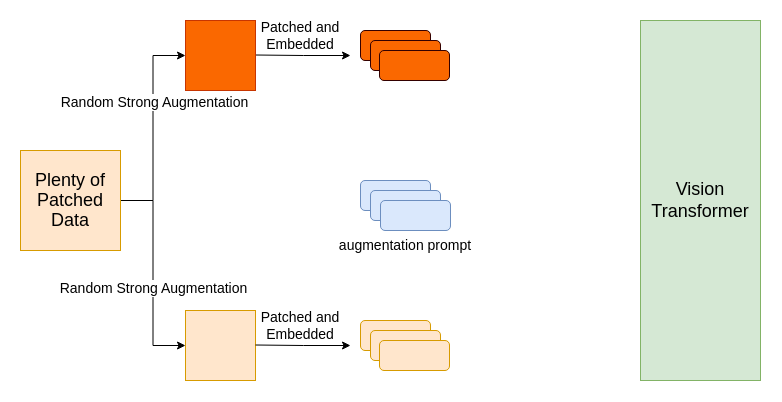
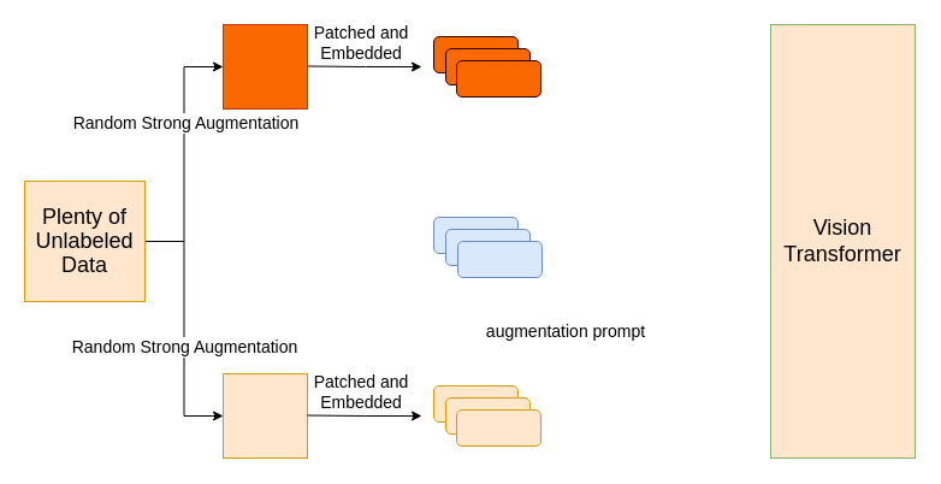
- <mxCell id="8" value="&lt;p style=&quot;line-height: 150%;&quot;&gt;&lt;font style=&quot;font-size: 18px;&quot;&gt;Plenty of Patched Data&lt;/font&gt;&lt;/p&gt;" style="whiteSpace=wrap;html=1;aspect=fixed;fillColor=#ffe6cc;strokeColor=#d79b00;flipV=0;" vertex="1" parent="1"><mxGeometry x="20" y="150" width="100" height="100" as="geometry" /></mxCell>
+ <mxCell id="8" value="&lt;p style=&quot;line-height: 150%;&quot;&gt;&lt;font style=&quot;font-size: 18px;&quot;&gt;Plenty of Unlabeled Data&lt;/font&gt;&lt;/p&gt;" style="whiteSpace=wrap;html=1;aspect=fixed;fillColor=#ffe6cc;strokeColor=#d79b00;flipV=0;" vertex="1" parent="1"><mxGeometry x="20" y="150" width="100" height="100" as="geometry" /></mxCell>
- <mxCell id="3" value="&lt;font style=&quot;font-size: 18px;&quot;&gt;Vision Transformer&lt;/font&gt;" style="rounded=0;whiteSpace=wrap;html=1;fillColor=#d5e8d4;strokeColor=#82b366;" vertex="1" parent="1"><mxGeometry x="640" y="20" width="120" height="360" as="geometry" /></mxCell>
+ <mxCell id="3" value="&lt;font style=&quot;font-size: 18px;&quot;&gt;Vision Transformer&lt;/font&gt;" style="rounded=0;whiteSpace=wrap;html=1;fillColor=#ffe6cc;strokeColor=#82b366;" vertex="1" parent="1"><mxGeometry x="640" y="20" width="120" height="360" as="geometry" /></mxCell>
- <mxCell id="2" value="&lt;font face=&quot;Helvetica&quot; style=&quot;font-size: 14px;&quot;&gt;augmentation prompt&lt;/font&gt;" style="text;html=1;align=center;verticalAlign=middle;whiteSpace=wrap;rounded=0;" vertex="1" parent="1"><mxGeometry x="284.5" y="230" width="240" height="30" as="geometry" /></mxCell>
+ <mxCell id="2" value="&lt;font face=&quot;Helvetica&quot; style=&quot;font-size: 14px;&quot;&gt;augmentation prompt&lt;/font&gt;" style="text;html=1;align=center;verticalAlign=middle;whiteSpace=wrap;rounded=0;" vertex="1" parent="1"><mxGeometry x="349.5" y="260" width="240" height="30" as="geometry" /></mxCell>
